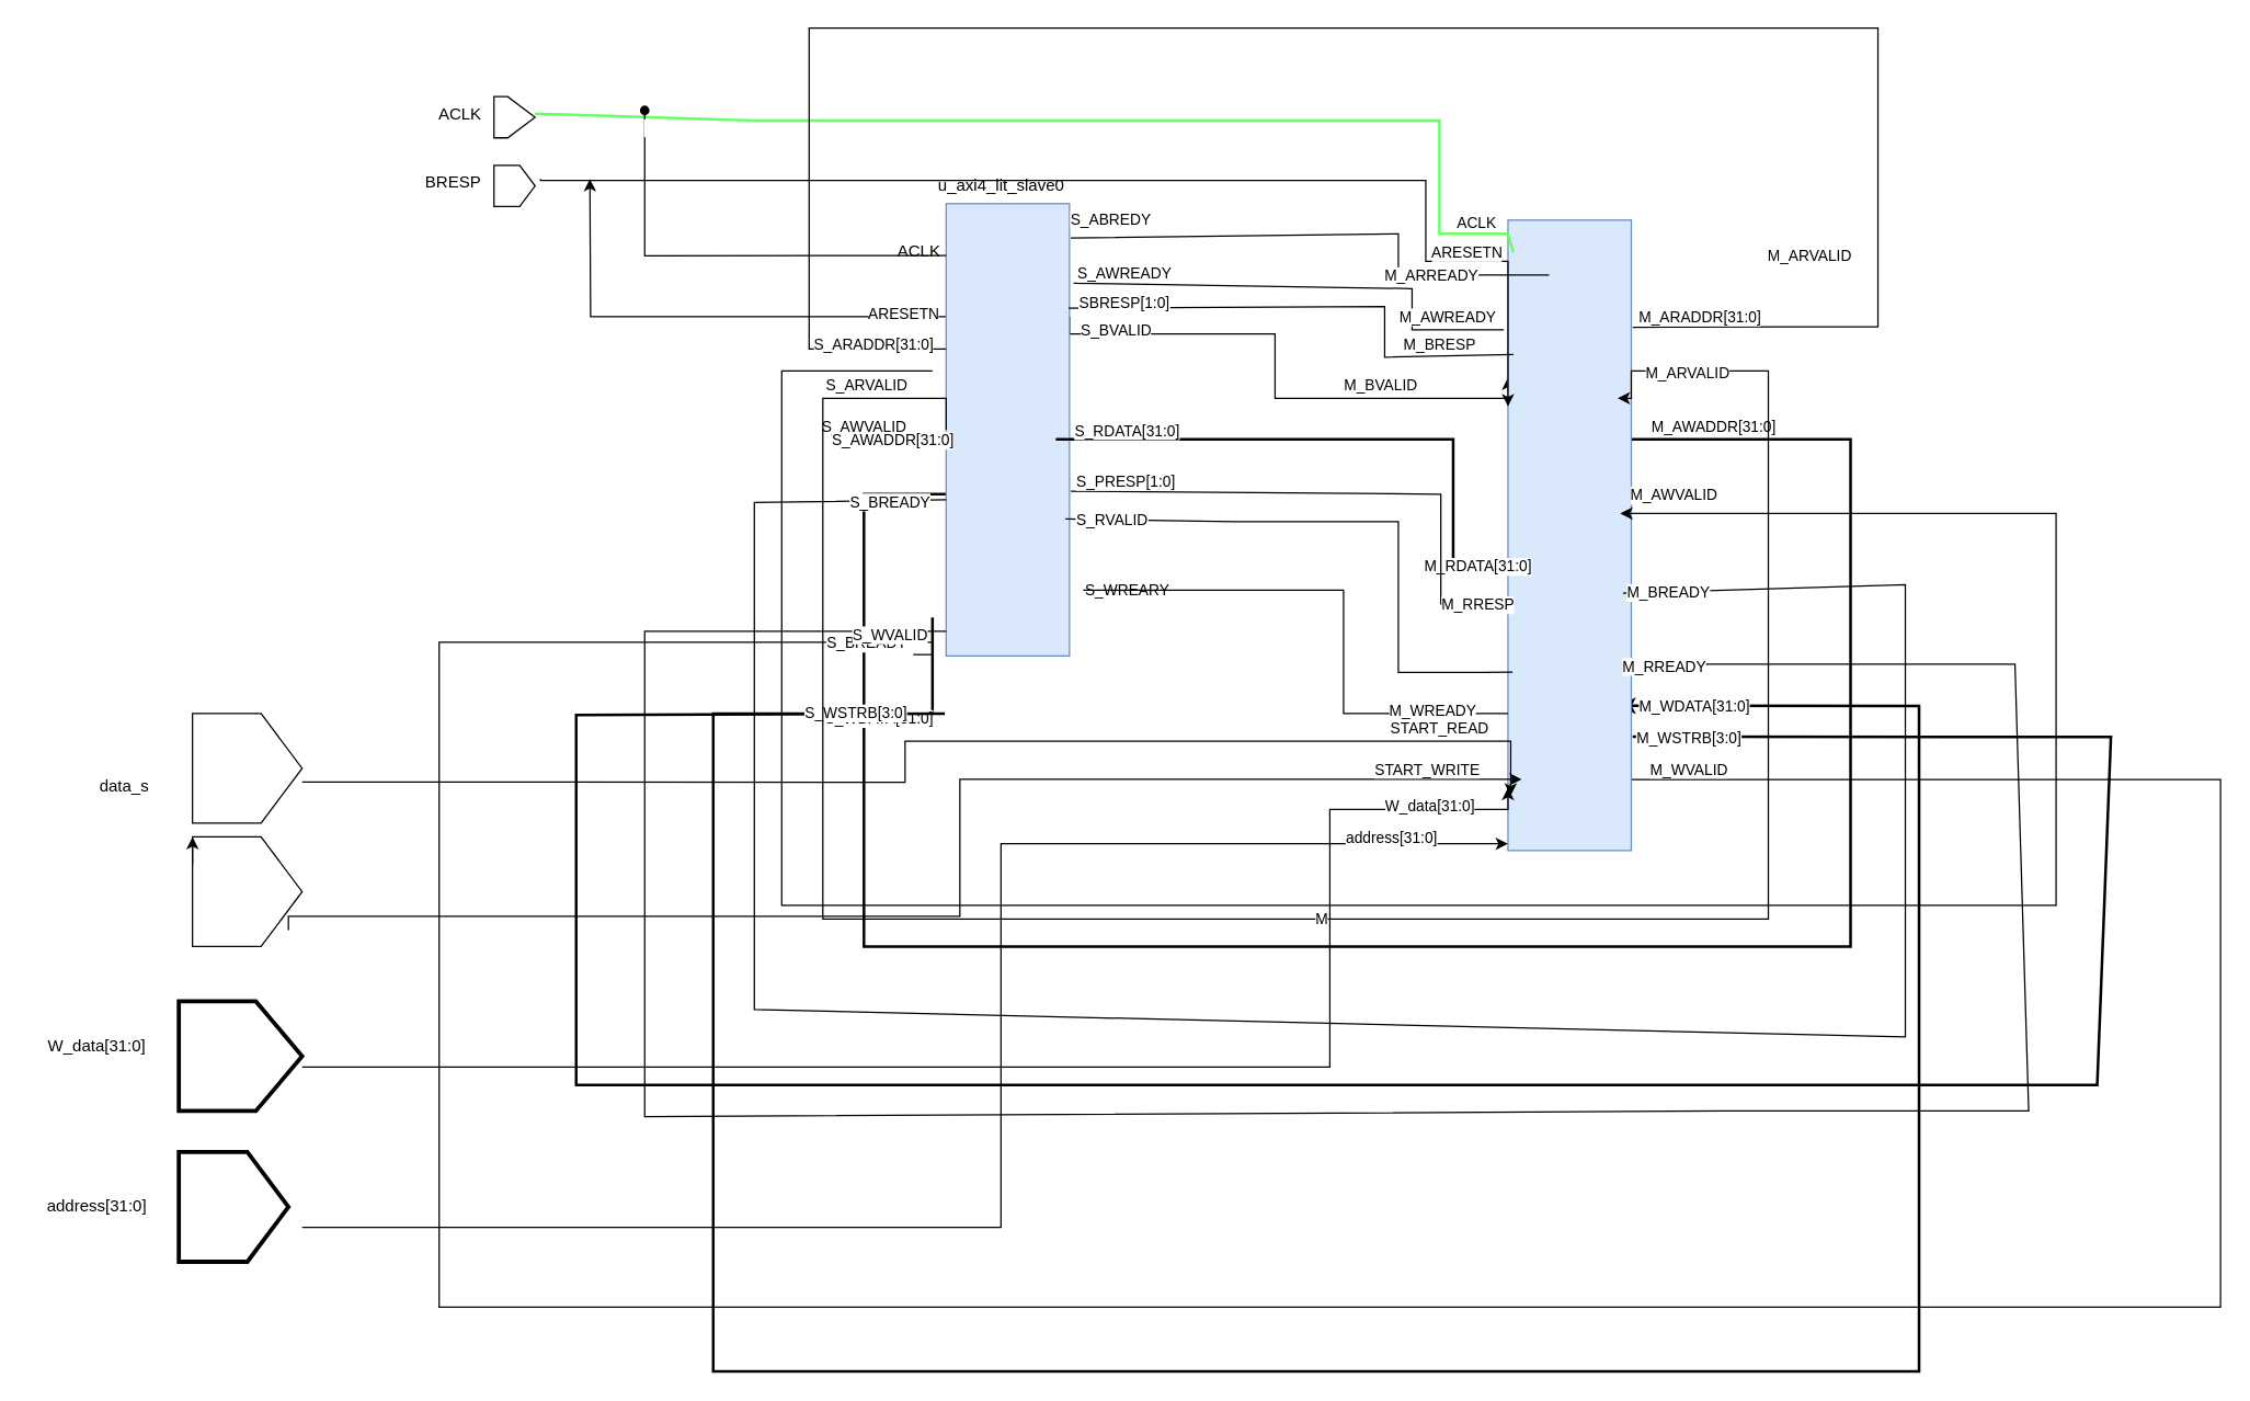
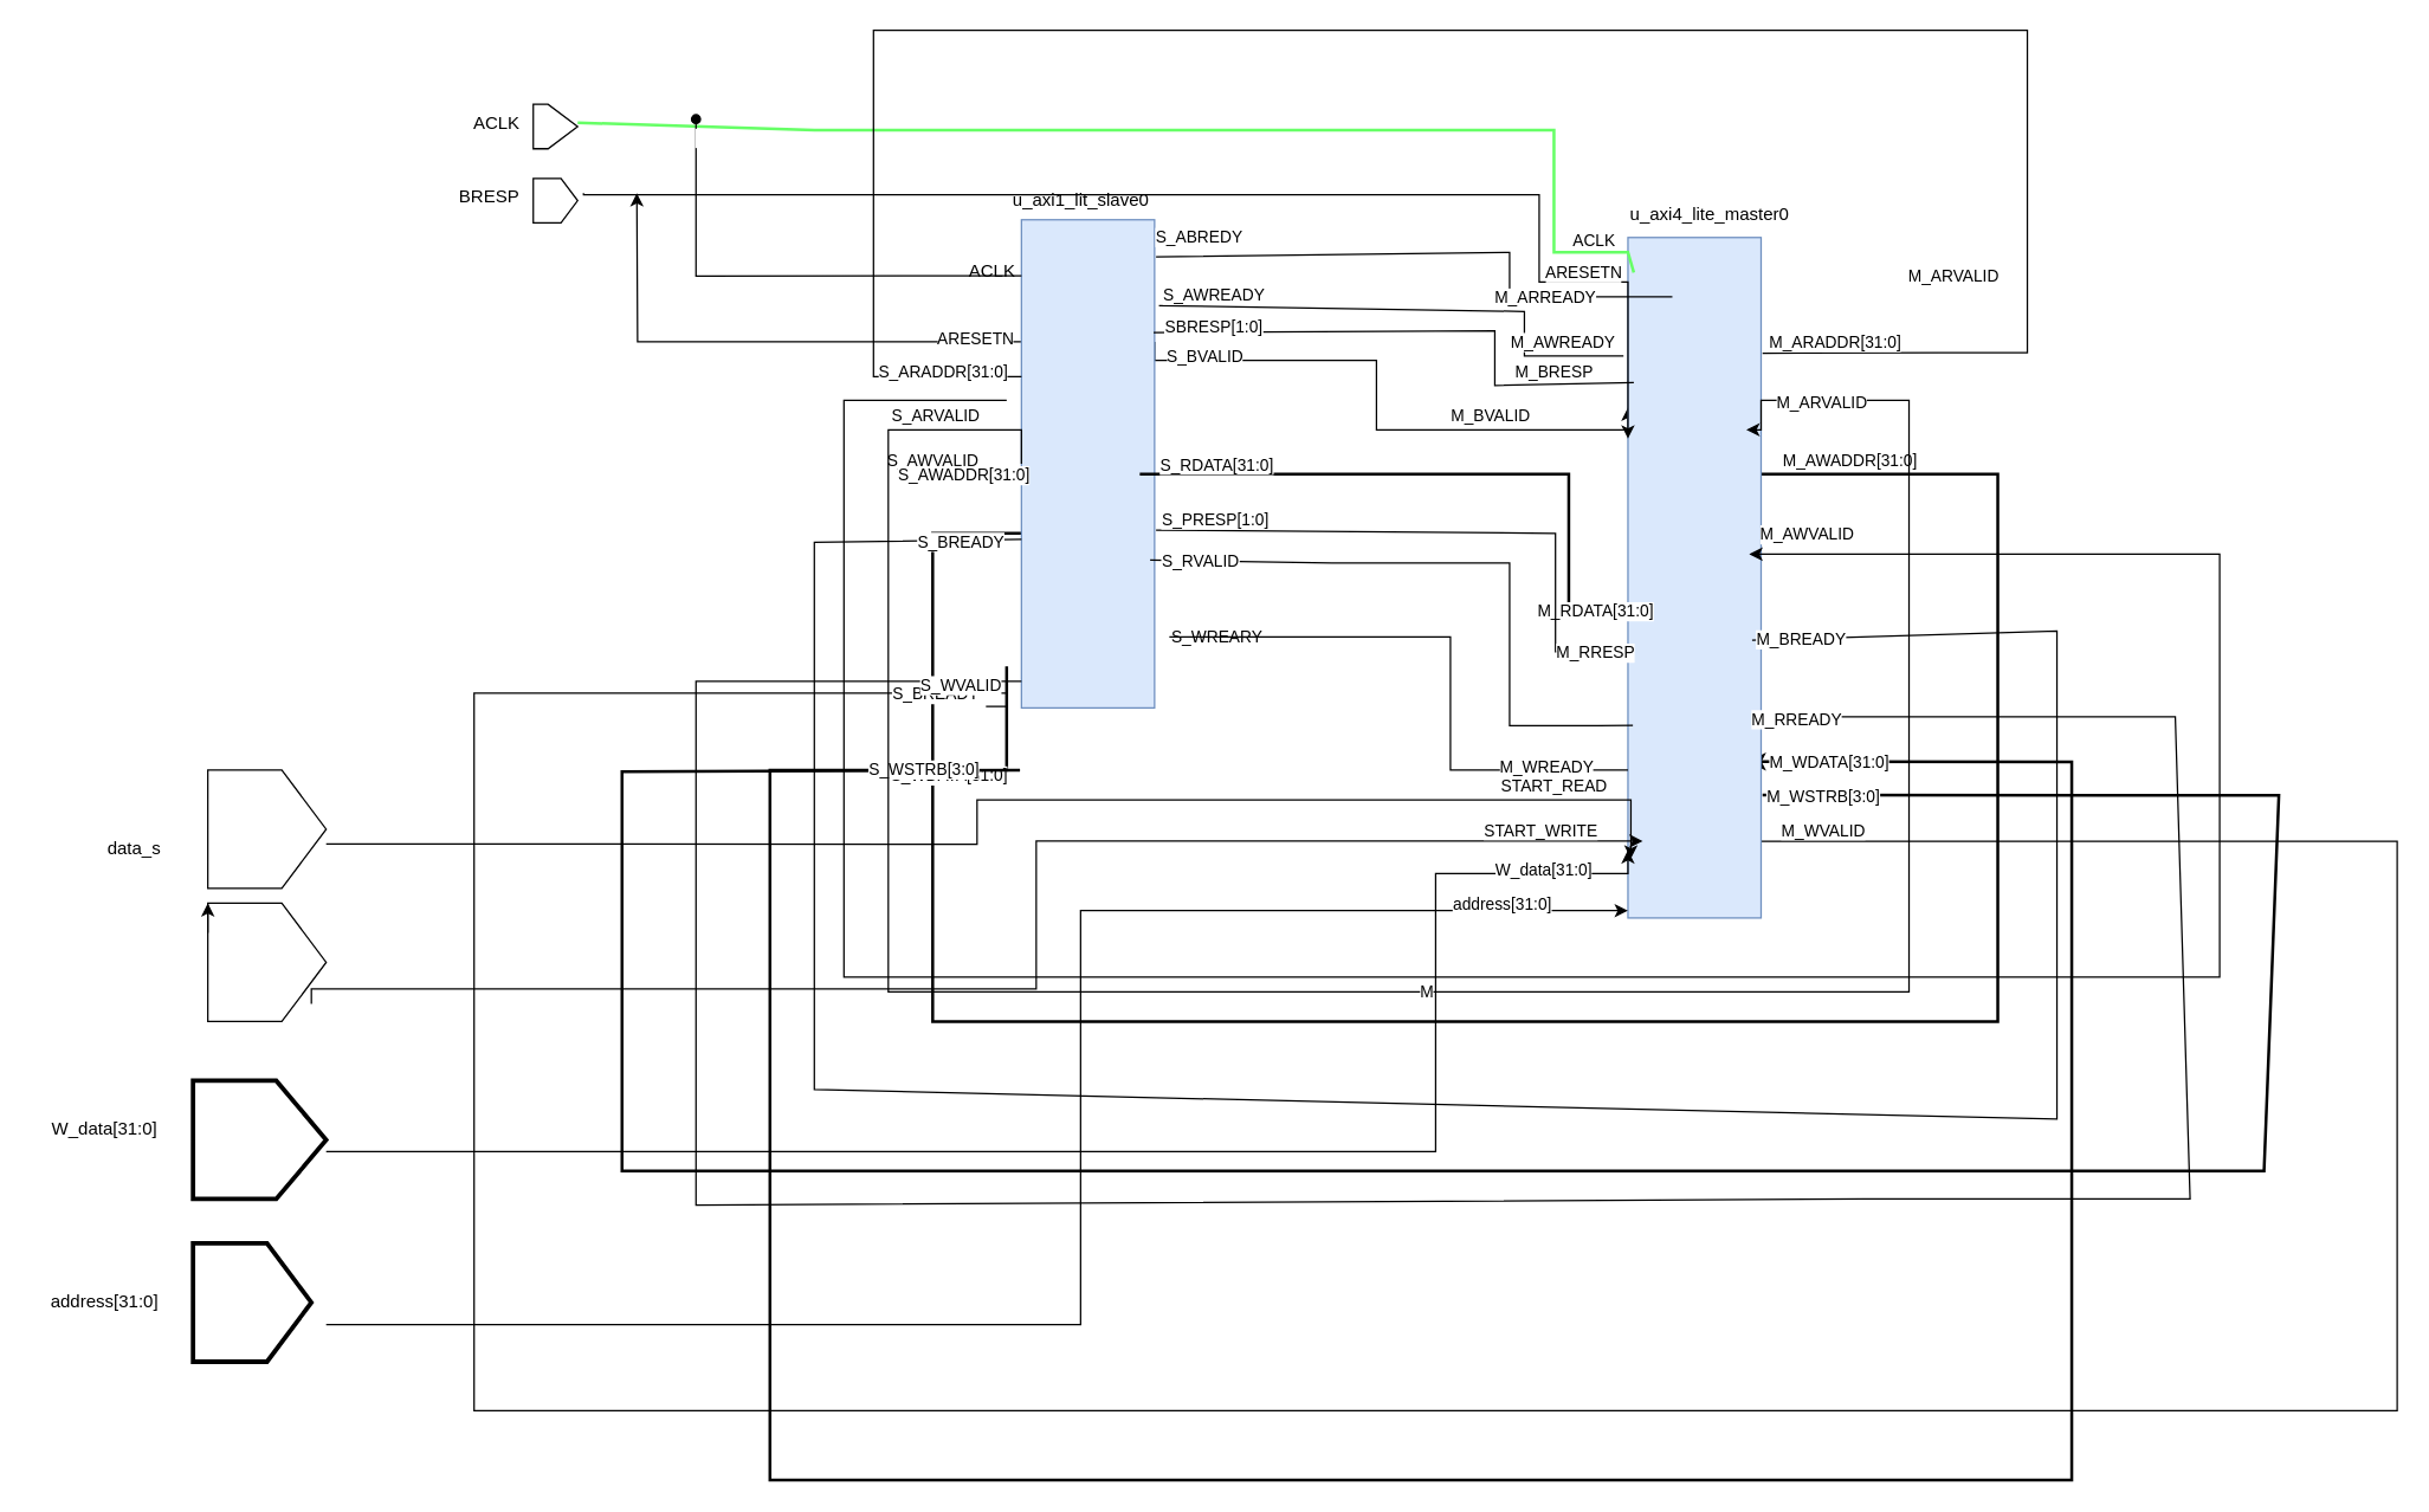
- <mxCell id="83" value="u_axi4_lit_slave0" style="text;html=1;align=center;verticalAlign=middle;resizable=0;points=[];autosize=1;strokeColor=none;fillColor=none;" parent="1" vertex="1"><mxGeometry x="670" y="120" width="120" height="30" as="geometry" /></mxCell>
+ <mxCell id="83" value="u_axi1_lit_slave0" style="text;html=1;align=center;verticalAlign=middle;resizable=0;points=[];autosize=1;strokeColor=none;fillColor=none;" parent="1" vertex="1"><mxGeometry x="670" y="120" width="120" height="30" as="geometry" /></mxCell>
+ <mxCell id="85" value="u_axi4_lite_master0" style="text;html=1;align=center;verticalAlign=middle;resizable=0;points=[];autosize=1;strokeColor=none;fillColor=none;" parent="1" vertex="1"><mxGeometry x="1090" y="130" width="130" height="30" as="geometry" /></mxCell>
